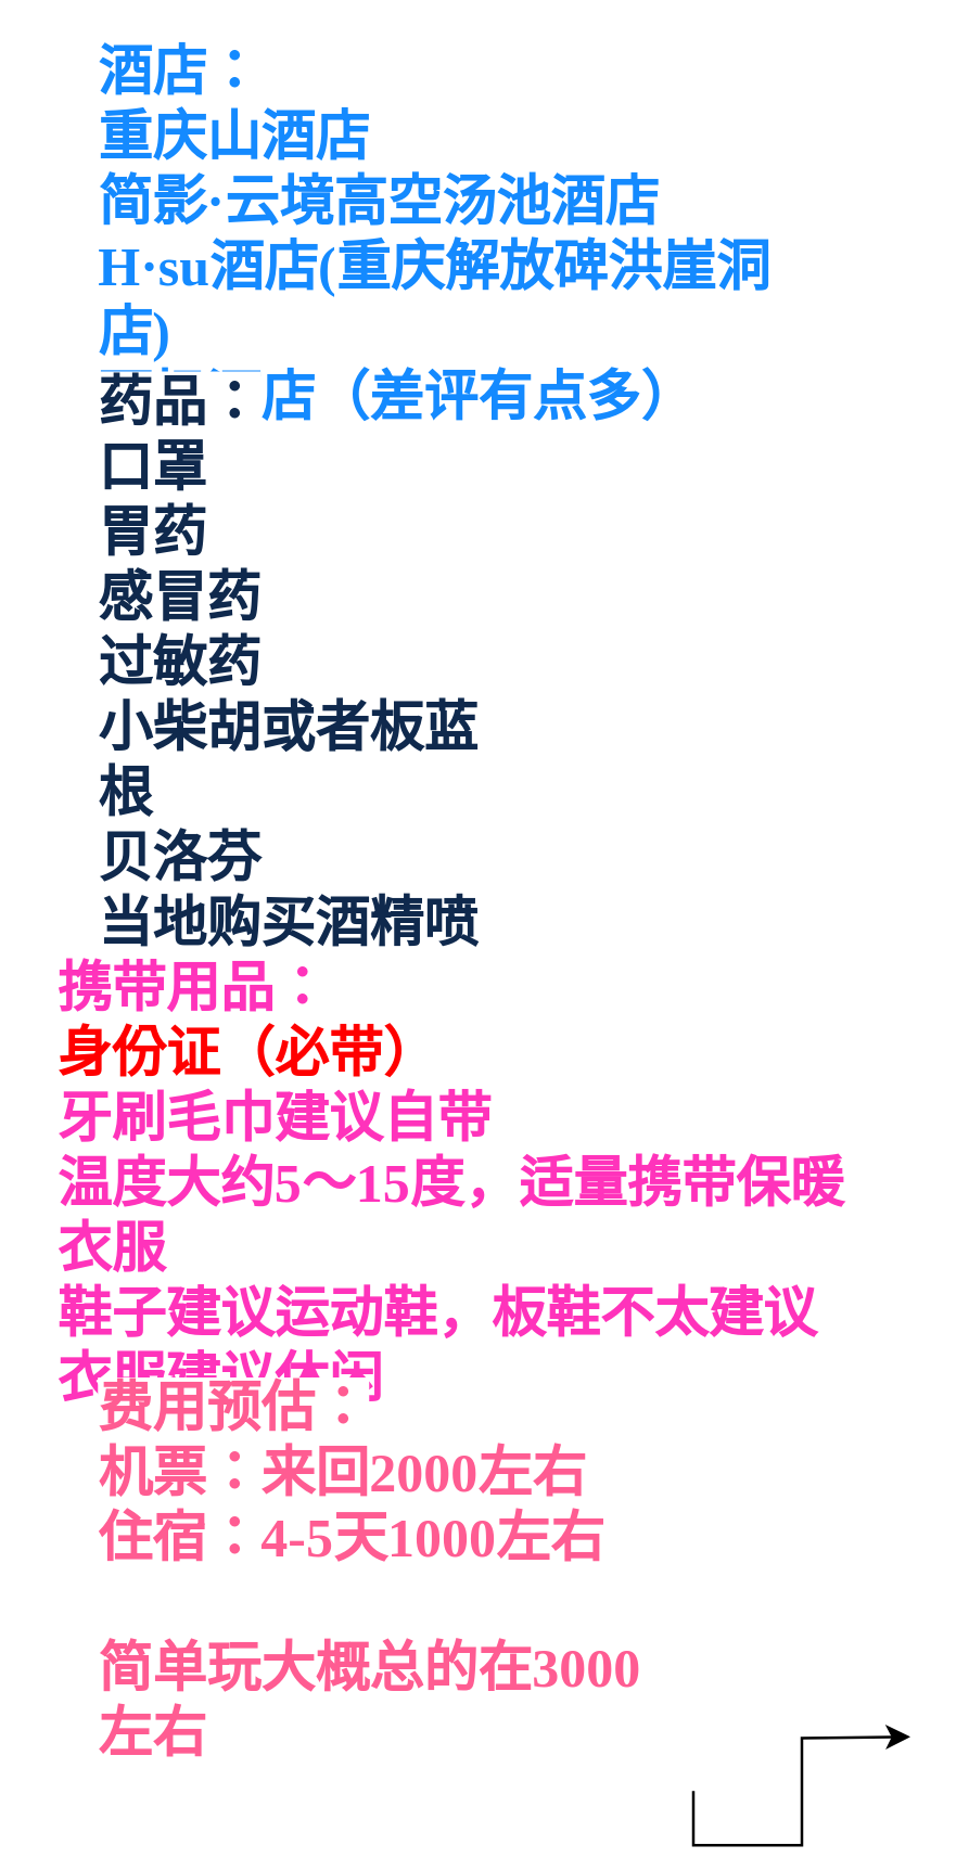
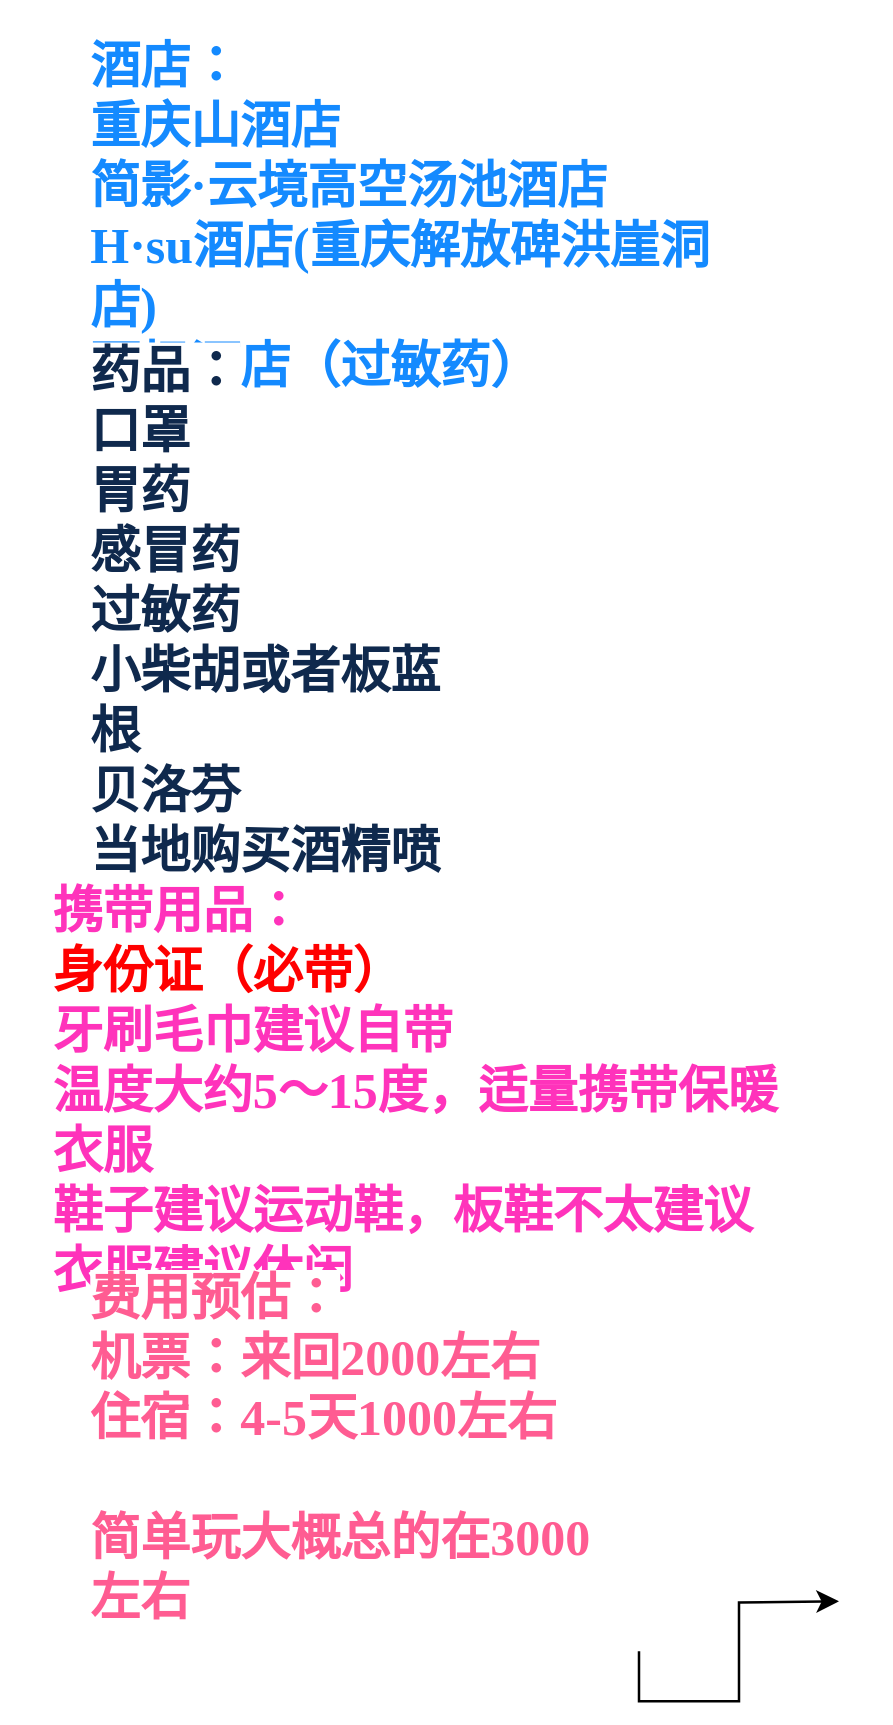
- <mxCell id="2" value="&lt;div style=&quot;text-align: left;&quot;&gt;&lt;span style=&quot;background-color: rgb(255, 255, 255); font-weight: 700;&quot;&gt;酒店：&lt;/span&gt;&lt;/div&gt;&lt;span style=&quot;font-weight: 700; background-color: rgb(255, 255, 255);&quot;&gt;&lt;div style=&quot;text-align: left;&quot;&gt;重庆山酒店&lt;/div&gt;&lt;/span&gt;&lt;span style=&quot;font-weight: 700; background-color: rgb(255, 255, 255);&quot;&gt;&lt;div style=&quot;text-align: left;&quot;&gt;简影·云境高空汤池酒店&lt;/div&gt;&lt;/span&gt;&lt;span style=&quot;font-weight: 700; background-color: rgb(255, 255, 255);&quot;&gt;&lt;div style=&quot;text-align: left;&quot;&gt;H·su酒店(重庆解放碑洪崖洞店)&lt;/div&gt;&lt;div style=&quot;text-align: left;&quot;&gt;丽枫酒店（差评有点多）&lt;/div&gt;&lt;/span&gt;" style="text;strokeColor=none;align=center;fillColor=none;html=1;verticalAlign=middle;whiteSpace=wrap;rounded=0;sketch=1;hachureGap=4;jiggle=2;curveFitting=1;fontFamily=Zhi Mang Xing;fontSource=https%3A%2F%2Ffonts.googleapis.com%2Fcss%3Ffamily%3DZhi%2BMang%2BXing;fontSize=20;fontColor=#148AFF;" parent="1" vertex="1"><mxGeometry x="35" y="20" width="250" height="130" as="geometry" /></mxCell>
+ <mxCell id="2" value="&lt;div style=&quot;text-align: left;&quot;&gt;&lt;span style=&quot;background-color: rgb(255, 255, 255); font-weight: 700;&quot;&gt;酒店：&lt;/span&gt;&lt;/div&gt;&lt;span style=&quot;font-weight: 700; background-color: rgb(255, 255, 255);&quot;&gt;&lt;div style=&quot;text-align: left;&quot;&gt;重庆山酒店&lt;/div&gt;&lt;/span&gt;&lt;span style=&quot;font-weight: 700; background-color: rgb(255, 255, 255);&quot;&gt;&lt;div style=&quot;text-align: left;&quot;&gt;简影·云境高空汤池酒店&lt;/div&gt;&lt;/span&gt;&lt;span style=&quot;font-weight: 700; background-color: rgb(255, 255, 255);&quot;&gt;&lt;div style=&quot;text-align: left;&quot;&gt;H·su酒店(重庆解放碑洪崖洞店)&lt;/div&gt;&lt;div style=&quot;text-align: left;&quot;&gt;丽枫酒店（过敏药）&lt;/div&gt;&lt;/span&gt;" style="text;strokeColor=none;align=center;fillColor=none;html=1;verticalAlign=middle;whiteSpace=wrap;rounded=0;sketch=1;hachureGap=4;jiggle=2;curveFitting=1;fontFamily=Zhi Mang Xing;fontSource=https%3A%2F%2Ffonts.googleapis.com%2Fcss%3Ffamily%3DZhi%2BMang%2BXing;fontSize=20;fontColor=#148AFF;" parent="1" vertex="1"><mxGeometry x="35" y="20" width="250" height="130" as="geometry" /></mxCell>
